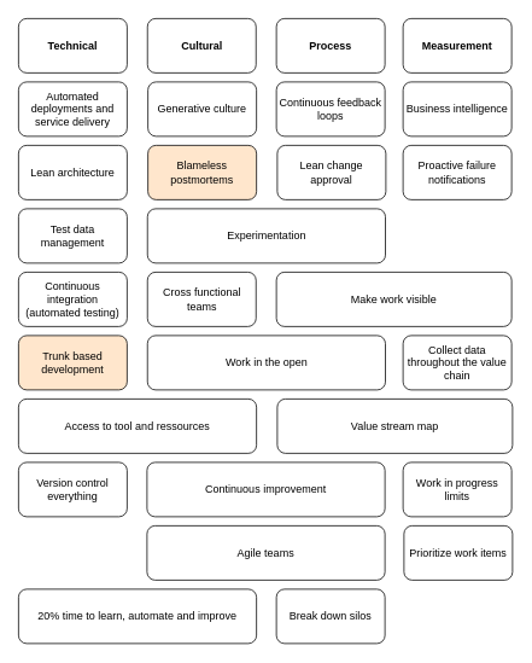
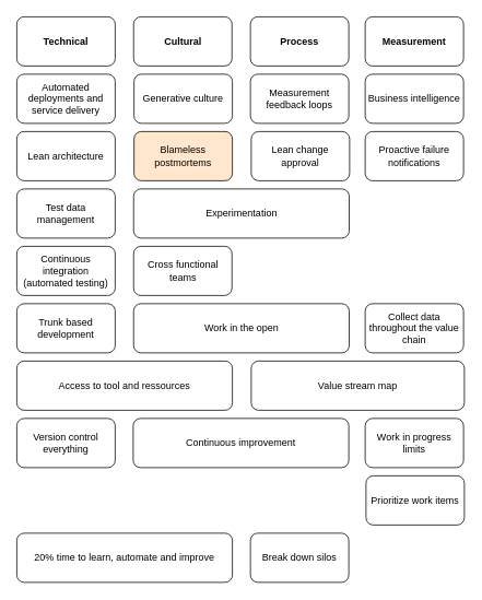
- <mxCell id="22" value="Continuous feedback loops" style="rounded=1;whiteSpace=wrap;html=1;" parent="1" vertex="1"><mxGeometry x="305" y="90" width="120" height="60" as="geometry" /></mxCell>
+ <mxCell id="22" value="Measurement feedback loops" style="rounded=1;whiteSpace=wrap;html=1;" parent="1" vertex="1"><mxGeometry x="305" y="90" width="120" height="60" as="geometry" /></mxCell>
- <mxCell id="24" value="Make work visible" style="rounded=1;whiteSpace=wrap;html=1;" parent="1" vertex="1"><mxGeometry x="305" y="300" width="260" height="60" as="geometry" /></mxCell>
- <mxCell id="18" value="Trunk based development" style="rounded=1;whiteSpace=wrap;html=1;fillColor=#ffe6cc;" parent="1" vertex="1"><mxGeometry x="20" y="370" width="120" height="60" as="geometry" /></mxCell>
+ <mxCell id="18" value="Trunk based development" style="rounded=1;whiteSpace=wrap;html=1;" parent="1" vertex="1"><mxGeometry x="20" y="370" width="120" height="60" as="geometry" /></mxCell>
- <mxCell id="9" value="Agile teams" style="rounded=1;whiteSpace=wrap;html=1;" parent="1" vertex="1"><mxGeometry x="162" y="580" width="263" height="60" as="geometry" /></mxCell>
